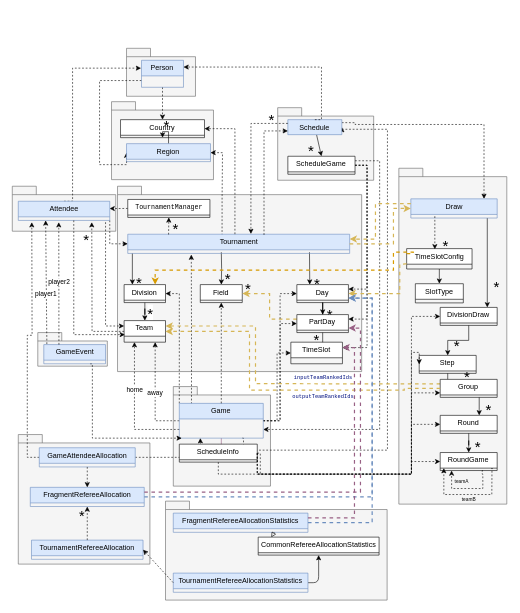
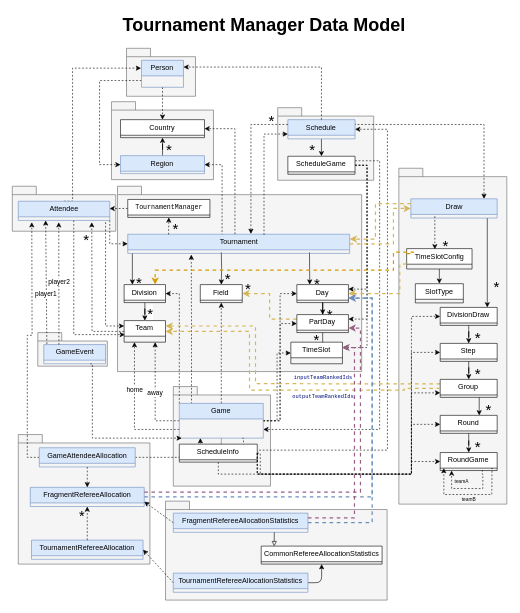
+ <mxCell id="101" value="Tournament Manager Data Model" style="text;html=1;align=center;verticalAlign=middle;whiteSpace=wrap;rounded=0;fontSize=30;fontStyle=1" parent="1" vertex="1"><mxGeometry x="100" y="20" width="680" height="40" as="geometry" /></mxCell>
- <mxCell id="58" value="Schedule" style="swimlane;fontStyle=0;childLayout=stackLayout;horizontal=1;startSize=26;fillColor=#dae8fc;horizontalStack=0;resizeParent=1;resizeParentMax=0;resizeLast=0;collapsible=1;marginBottom=0;whiteSpace=wrap;html=1;strokeColor=#6c8ebf;" parent="1" vertex="1"><mxGeometry x="479.45" y="199" width="90" height="25" as="geometry" /></mxCell>
+ <mxCell id="58" value="Schedule" style="swimlane;fontStyle=0;childLayout=stackLayout;horizontal=1;startSize=26;fillColor=#dae8fc;horizontalStack=0;resizeParent=1;resizeParentMax=0;resizeLast=0;collapsible=1;marginBottom=0;whiteSpace=wrap;html=1;strokeColor=#6c8ebf;" parent="1" vertex="1"><mxGeometry x="479.45" y="199" width="112" height="32" as="geometry" /></mxCell>
- <mxCell id="36" value="Region" style="swimlane;fontStyle=0;childLayout=stackLayout;horizontal=1;startSize=26;fillColor=#dae8fc;horizontalStack=0;resizeParent=1;resizeParentMax=0;resizeLast=0;collapsible=1;marginBottom=0;whiteSpace=wrap;html=1;strokeColor=#6c8ebf;" parent="1" vertex="1"><mxGeometry x="210.45" y="239" width="140" height="30" as="geometry" /></mxCell>
+ <mxCell id="36" value="Region" style="swimlane;fontStyle=0;childLayout=stackLayout;horizontal=1;startSize=26;fillColor=#dae8fc;horizontalStack=0;resizeParent=1;resizeParentMax=0;resizeLast=0;collapsible=1;marginBottom=0;whiteSpace=wrap;html=1;strokeColor=#6c8ebf;" parent="1" vertex="1"><mxGeometry x="200.45" y="259" width="140" height="30" as="geometry" /></mxCell>
- <mxCell id="73" value="Step" style="swimlane;fontStyle=0;childLayout=stackLayout;horizontal=1;startSize=26;horizontalStack=0;resizeParent=1;resizeParentMax=0;resizeLast=0;collapsible=1;marginBottom=0;whiteSpace=wrap;html=1;" parent="1" vertex="1"><mxGeometry x="698.45" y="592" width="95" height="30" as="geometry" /></mxCell>
+ <mxCell id="73" value="Step" style="swimlane;fontStyle=0;childLayout=stackLayout;horizontal=1;startSize=26;horizontalStack=0;resizeParent=1;resizeParentMax=0;resizeLast=0;collapsible=1;marginBottom=0;whiteSpace=wrap;html=1;" parent="1" vertex="1"><mxGeometry x="733.45" y="572" width="95" height="30" as="geometry" /></mxCell>
+ <mxCell id="106" style="rounded=0;orthogonalLoop=1;jettySize=auto;html=1;dashed=1;exitX=0;exitY=0.5;exitDx=0;exitDy=0;entryX=1;entryY=0.75;entryDx=0;entryDy=0;" parent="1" source="103" target="102" edge="1"><mxGeometry relative="1" as="geometry"><mxPoint x="217.5" y="788" as="sourcePoint" /><mxPoint x="220" y="990" as="targetPoint" /></mxGeometry></mxCell>
- <mxCell id="110" value="CommonRefereeAllocationStatistics" style="swimlane;fontStyle=0;childLayout=stackLayout;horizontal=1;startSize=26;horizontalStack=0;resizeParent=1;resizeParentMax=0;resizeLast=0;collapsible=1;marginBottom=0;whiteSpace=wrap;html=1;" vertex="1" parent="1"><mxGeometry x="430" y="895" width="201.55" height="30" as="geometry" /></mxCell>
+ <mxCell id="110" value="CommonRefereeAllocationStatistics" style="swimlane;fontStyle=0;childLayout=stackLayout;horizontal=1;startSize=26;horizontalStack=0;resizeParent=1;resizeParentMax=0;resizeLast=0;collapsible=1;marginBottom=0;whiteSpace=wrap;html=1;" vertex="1" parent="1"><mxGeometry x="435" y="910" width="201.55" height="30" as="geometry" /></mxCell>
